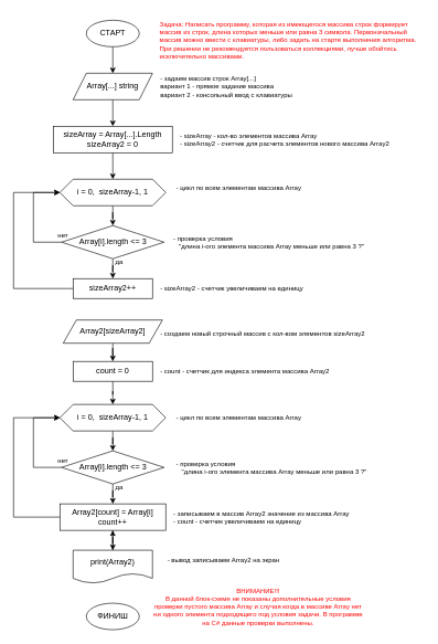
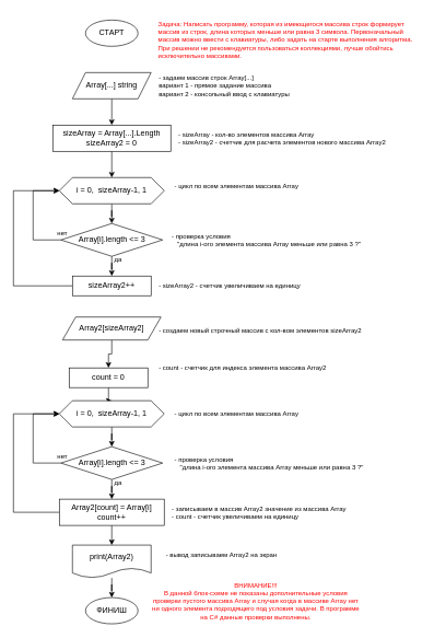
- <mxCell id="2" value="" style="edgeStyle=orthogonalEdgeStyle;rounded=0;orthogonalLoop=1;jettySize=auto;html=1;fontSize=10;" edge="1" parent="1" source="3" target="5"><mxGeometry relative="1" as="geometry" /></mxCell>
- <mxCell id="26" value="count = 0" style="rounded=0;whiteSpace=wrap;html=1;fontSize=12;" vertex="1" parent="1"><mxGeometry x="110" y="545" width="120" height="30" as="geometry" /></mxCell>
+ <mxCell id="26" value="count = 0" style="rounded=0;whiteSpace=wrap;html=1;fontSize=12;" vertex="1" parent="1"><mxGeometry x="105" y="560" width="120" height="30" as="geometry" /></mxCell>
- <mxCell id="41" value="" style="edgeStyle=orthogonalEdgeStyle;rounded=0;orthogonalLoop=1;jettySize=auto;html=1;fontSize=12;" edge="1" parent="1" source="42" target="35"><mxGeometry relative="1" as="geometry" /></mxCell>
+ <mxCell id="41" value="" style="edgeStyle=orthogonalEdgeStyle;rounded=0;orthogonalLoop=1;jettySize=auto;html=1;fontSize=12;" edge="1" parent="1" source="42" target="44"><mxGeometry relative="1" as="geometry" /></mxCell>
